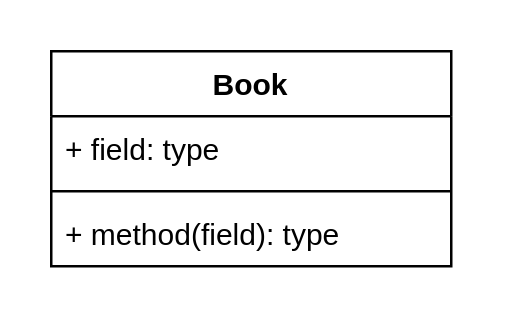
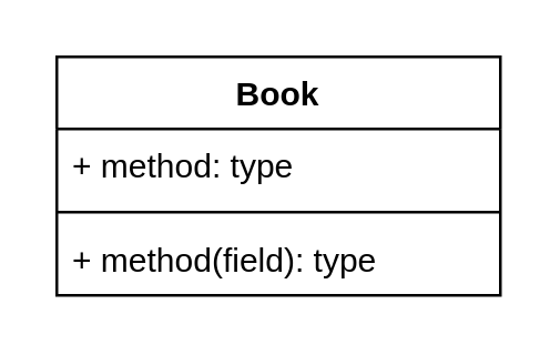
- <mxCell id="3" value="+ field: type" style="text;strokeColor=none;fillColor=none;align=left;verticalAlign=top;spacingLeft=4;spacingRight=4;overflow=hidden;rotatable=0;points=[[0,0.5],[1,0.5]];portConstraint=eastwest;" vertex="1" parent="2"><mxGeometry y="26" width="160" height="26" as="geometry" /></mxCell>
+ <mxCell id="3" value="+ method: type" style="text;strokeColor=none;fillColor=none;align=left;verticalAlign=top;spacingLeft=4;spacingRight=4;overflow=hidden;rotatable=0;points=[[0,0.5],[1,0.5]];portConstraint=eastwest;" vertex="1" parent="2"><mxGeometry y="26" width="160" height="26" as="geometry" /></mxCell>
